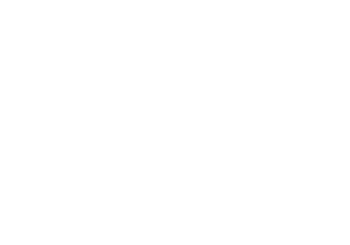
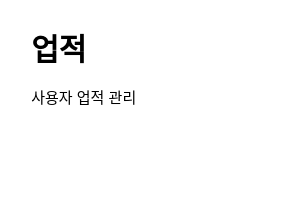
+ <mxCell id="2" value="&lt;h1&gt;업적&lt;/h1&gt;&lt;p&gt;사용자 업적 관리&lt;/p&gt;" style="text;html=1;strokeColor=none;fillColor=none;spacing=5;spacingTop=-20;whiteSpace=wrap;overflow=hidden;rounded=0;" vertex="1" parent="1"><mxGeometry x="20" y="20" width="190" height="120" as="geometry" /></mxCell>
